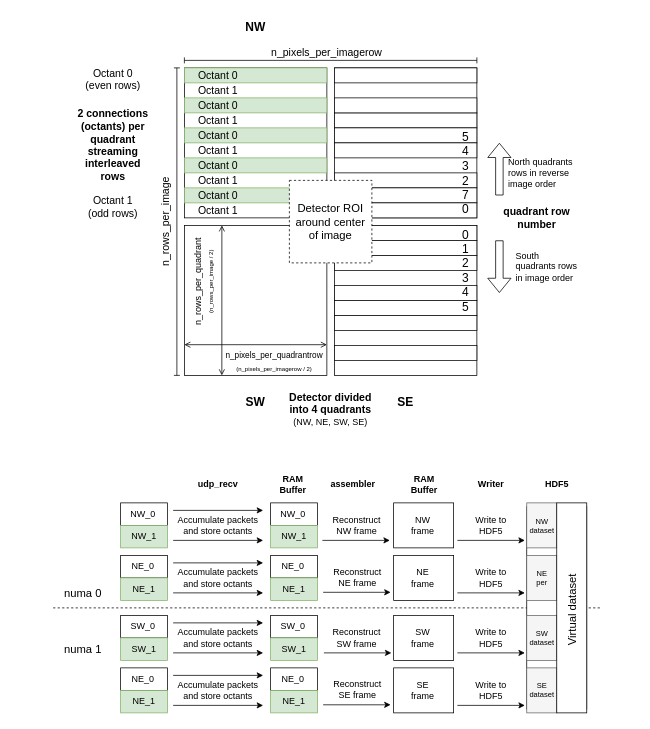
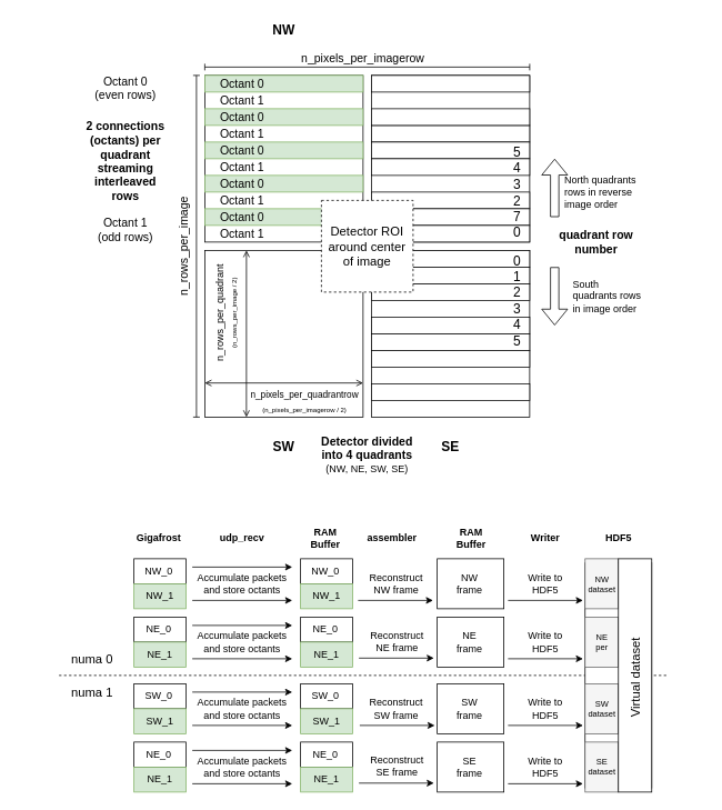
+ <mxCell id="40" value="Gigafrost" style="text;html=1;strokeColor=none;fillColor=none;align=center;verticalAlign=middle;whiteSpace=wrap;rounded=0;fontSize=12;fontStyle=1" vertex="1" parent="2"><mxGeometry x="90" width="60" height="30" as="geometry" /></mxCell>
- <mxCell id="95" value="numa 1" style="text;html=1;strokeColor=none;fillColor=none;align=center;verticalAlign=middle;whiteSpace=wrap;rounded=0;fontSize=15;" vertex="1" parent="2"><mxGeometry x="10" y="220" width="60" height="30" as="geometry" /></mxCell>
+ <mxCell id="95" value="numa 1" style="text;html=1;strokeColor=none;fillColor=none;align=center;verticalAlign=middle;whiteSpace=wrap;rounded=0;fontSize=15;" vertex="1" parent="2"><mxGeometry x="10" y="185" width="60" height="30" as="geometry" /></mxCell>
